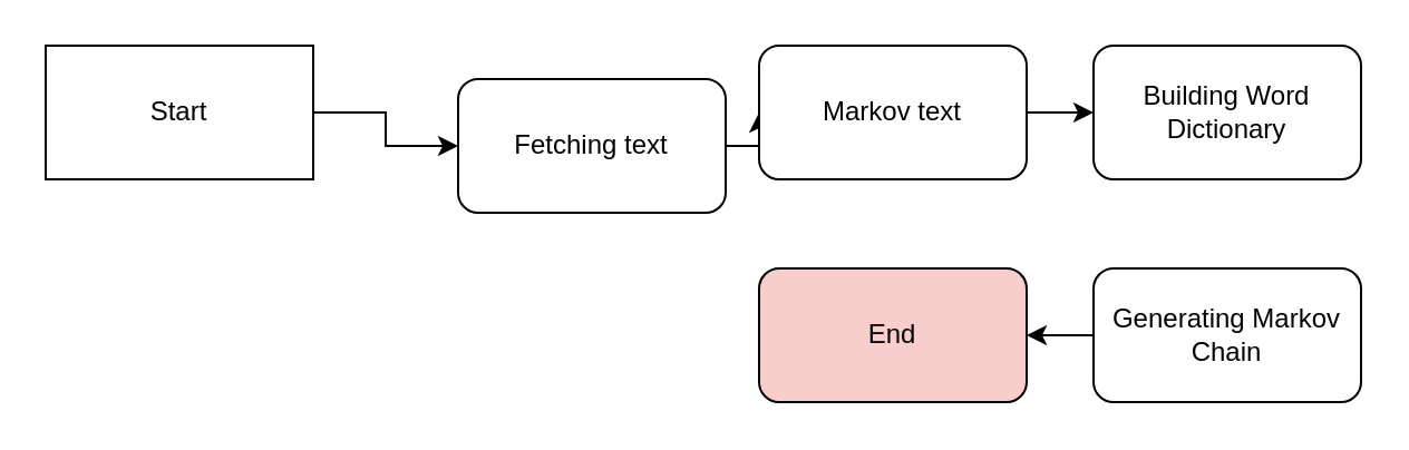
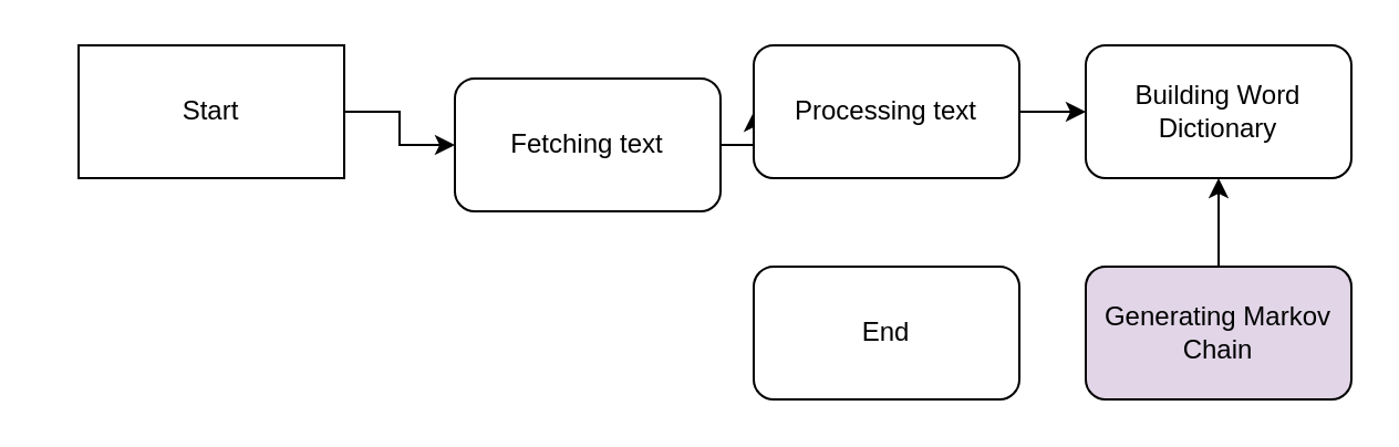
- <mxCell id="3" value="Start" style="rounded=0;whiteSpace=wrap;html=1;" vertex="1" parent="1"><mxGeometry x="20" y="20" width="120" height="60" as="geometry" /></mxCell>
+ <mxCell id="3" value="Start" style="rounded=0;whiteSpace=wrap;html=1;" vertex="1" parent="1"><mxGeometry x="35" y="20" width="120" height="60" as="geometry" /></mxCell>
- <mxCell id="7" value="Markov text" style="rounded=1;whiteSpace=wrap;html=1;" vertex="1" parent="1"><mxGeometry x="340" y="20" width="120" height="60" as="geometry" /></mxCell>
+ <mxCell id="7" value="Processing text" style="rounded=1;whiteSpace=wrap;html=1;" vertex="1" parent="1"><mxGeometry x="340" y="20" width="120" height="60" as="geometry" /></mxCell>
- <mxCell id="11" value="End" style="whiteSpace=wrap;html=1;rounded=1;fillColor=#f8cecc;" vertex="1" parent="1"><mxGeometry x="340" y="120" width="120" height="60" as="geometry" /></mxCell>
+ <mxCell id="11" value="End" style="whiteSpace=wrap;html=1;rounded=1;" vertex="1" parent="1"><mxGeometry x="340" y="120" width="120" height="60" as="geometry" /></mxCell>
- <mxCell id="9" value="" style="edgeStyle=orthogonalEdgeStyle;rounded=0;orthogonalLoop=1;jettySize=auto;html=1;" edge="1" parent="1" source="10" target="11"><mxGeometry relative="1" as="geometry" /></mxCell>
+ <mxCell id="9" value="" style="edgeStyle=orthogonalEdgeStyle;rounded=0;orthogonalLoop=1;jettySize=auto;html=1;" edge="1" parent="1" source="10" target="8"><mxGeometry relative="1" as="geometry" /></mxCell>
- <mxCell id="10" value="Generating Markov Chain" style="rounded=1;whiteSpace=wrap;html=1;" vertex="1" parent="1"><mxGeometry x="490" y="120" width="120" height="60" as="geometry" /></mxCell>
+ <mxCell id="10" value="Generating Markov Chain" style="rounded=1;whiteSpace=wrap;html=1;fillColor=#e1d5e7;" vertex="1" parent="1"><mxGeometry x="490" y="120" width="120" height="60" as="geometry" /></mxCell>
